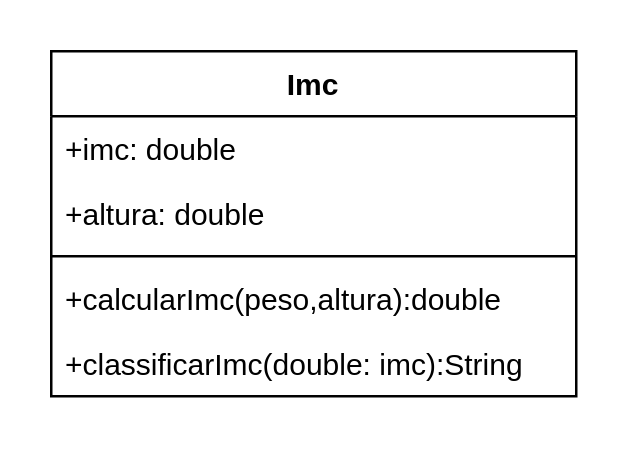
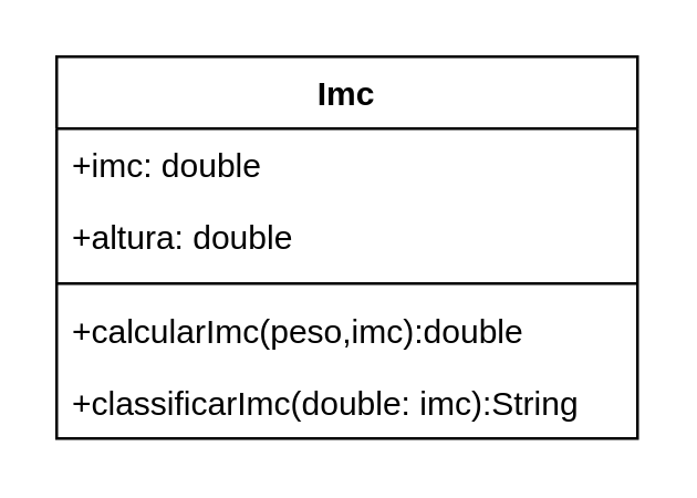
- <mxCell id="6" value="+calcularImc(peso,altura):double" style="text;strokeColor=none;fillColor=none;align=left;verticalAlign=top;spacingLeft=4;spacingRight=4;overflow=hidden;rotatable=0;points=[[0,0.5],[1,0.5]];portConstraint=eastwest;whiteSpace=wrap;html=1;" parent="2" vertex="1"><mxGeometry y="86" width="210" height="26" as="geometry" /></mxCell>
+ <mxCell id="6" value="+calcularImc(peso,imc):double" style="text;strokeColor=none;fillColor=none;align=left;verticalAlign=top;spacingLeft=4;spacingRight=4;overflow=hidden;rotatable=0;points=[[0,0.5],[1,0.5]];portConstraint=eastwest;whiteSpace=wrap;html=1;" parent="2" vertex="1"><mxGeometry y="86" width="210" height="26" as="geometry" /></mxCell>
